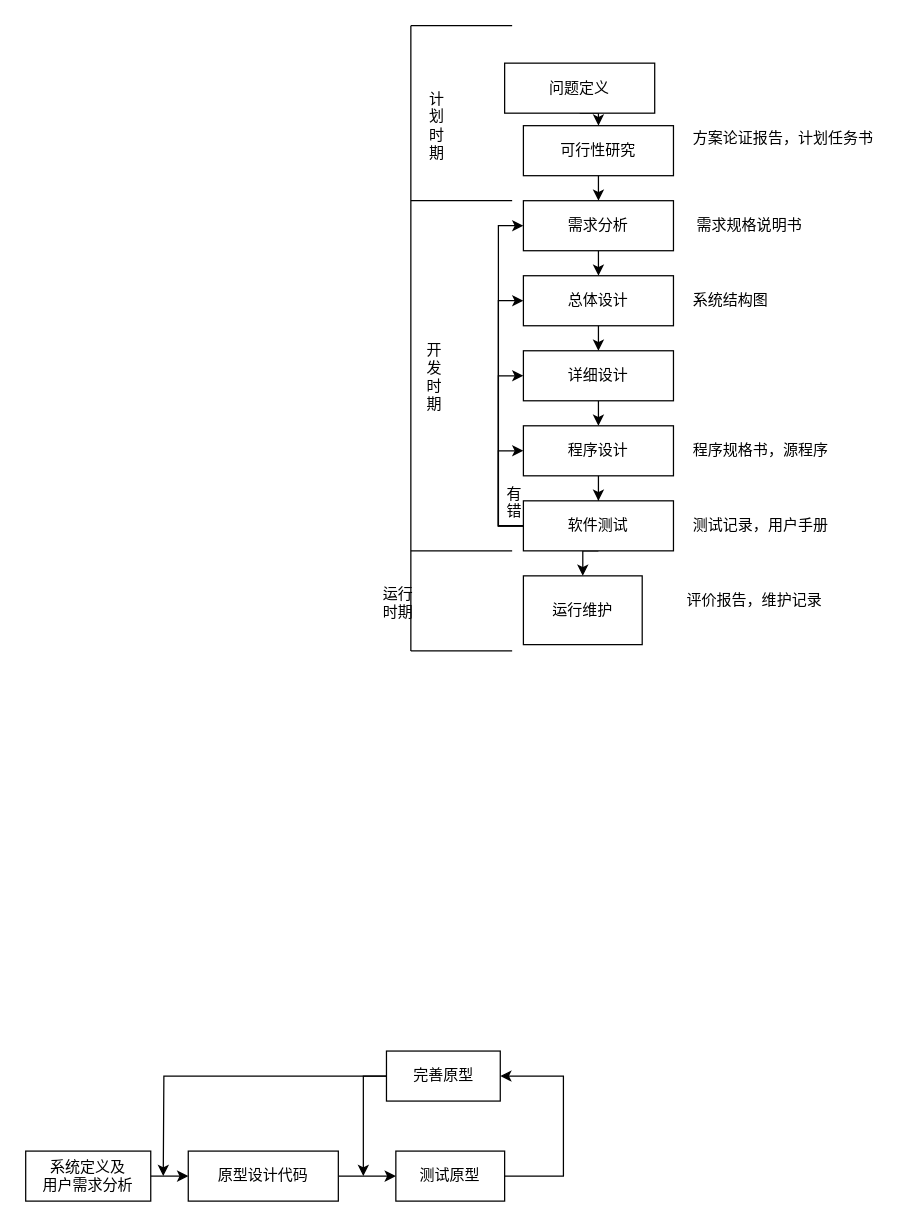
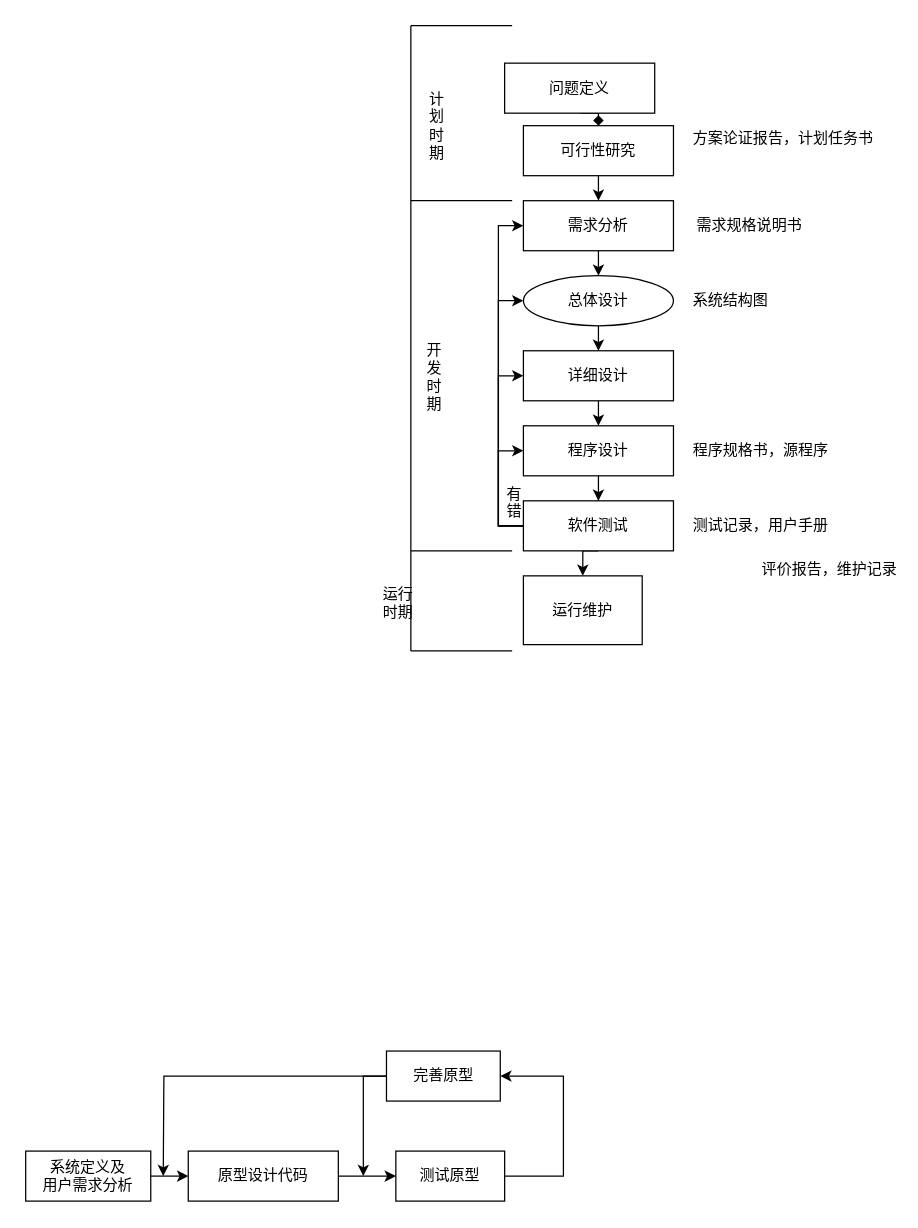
- <mxCell id="2" style="edgeStyle=orthogonalEdgeStyle;rounded=0;orthogonalLoop=1;jettySize=auto;html=1;exitX=0.5;exitY=1;exitDx=0;exitDy=0;entryX=0.5;entryY=0;entryDx=0;entryDy=0;" edge="1" parent="1" source="3" target="5"><mxGeometry relative="1" as="geometry" /></mxCell>
+ <mxCell id="2" style="edgeStyle=orthogonalEdgeStyle;rounded=0;orthogonalLoop=1;jettySize=auto;html=1;exitX=0.5;exitY=1;exitDx=0;exitDy=0;entryX=0.5;entryY=0;entryDx=0;entryDy=0;endArrow=diamond;" edge="1" parent="1" source="3" target="5"><mxGeometry relative="1" as="geometry" /></mxCell>
- <mxCell id="9" value="总体设计" style="rounded=0;whiteSpace=wrap;html=1;" vertex="1" parent="1"><mxGeometry x="418" y="220" width="120" height="40" as="geometry" /></mxCell>
+ <mxCell id="9" value="总体设计" style="ellipse;whiteSpace=wrap;html=1;" vertex="1" parent="1"><mxGeometry x="418" y="220" width="120" height="40" as="geometry" /></mxCell>
- <mxCell id="34" value="评价报告，维护记录" style="text;html=1;resizable=0;points=[];autosize=1;align=left;verticalAlign=top;spacingTop=-4;" vertex="1" parent="1"><mxGeometry x="547" y="470" width="120" height="20" as="geometry" /></mxCell>
+ <mxCell id="34" value="评价报告，维护记录" style="text;html=1;resizable=0;points=[];autosize=1;align=left;verticalAlign=top;spacingTop=-4;" vertex="1" parent="1"><mxGeometry x="607" y="445" width="120" height="20" as="geometry" /></mxCell>
